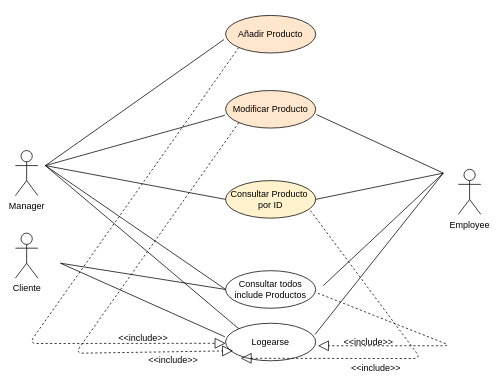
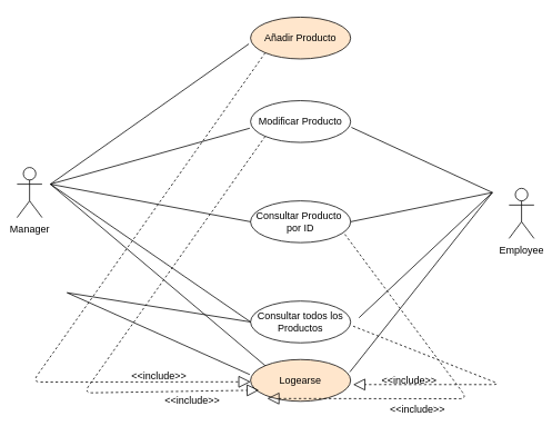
- <mxCell id="3" value="Modificar Producto" style="ellipse;whiteSpace=wrap;html=1;fillColor=#ffe6cc;" parent="1" vertex="1"><mxGeometry x="300" y="120" width="120" height="50" as="geometry" /></mxCell>
+ <mxCell id="3" value="Modificar Producto" style="ellipse;whiteSpace=wrap;html=1;" parent="1" vertex="1"><mxGeometry x="300" y="120" width="120" height="50" as="geometry" /></mxCell>
- <mxCell id="4" value="Consultar Producto&amp;nbsp; por ID" style="ellipse;whiteSpace=wrap;html=1;fillColor=#fff2cc;" parent="1" vertex="1"><mxGeometry x="300" y="240" width="120" height="50" as="geometry" /></mxCell>
+ <mxCell id="4" value="Consultar Producto&amp;nbsp; por ID" style="ellipse;whiteSpace=wrap;html=1;" parent="1" vertex="1"><mxGeometry x="300" y="240" width="120" height="50" as="geometry" /></mxCell>
- <mxCell id="14" value="Cliente" style="shape=umlActor;verticalLabelPosition=bottom;verticalAlign=top;html=1;outlineConnect=0;" parent="1" vertex="1"><mxGeometry x="20" y="310" width="30" height="60" as="geometry" /></mxCell>
- <mxCell id="5" value="Consultar todos include Productos" style="ellipse;whiteSpace=wrap;html=1;" parent="1" vertex="1"><mxGeometry x="300" y="360" width="120" height="50" as="geometry" /></mxCell>
+ <mxCell id="5" value="Consultar todos los Productos" style="ellipse;whiteSpace=wrap;html=1;" parent="1" vertex="1"><mxGeometry x="300" y="360" width="120" height="50" as="geometry" /></mxCell>
- <mxCell id="18" value="Logearse" style="ellipse;whiteSpace=wrap;html=1;" vertex="1" parent="1"><mxGeometry x="300" y="430" width="120" height="50" as="geometry" /></mxCell>
+ <mxCell id="18" value="Logearse" style="ellipse;whiteSpace=wrap;html=1;fillColor=#ffe6cc;" vertex="1" parent="1"><mxGeometry x="300" y="430" width="120" height="50" as="geometry" /></mxCell>
